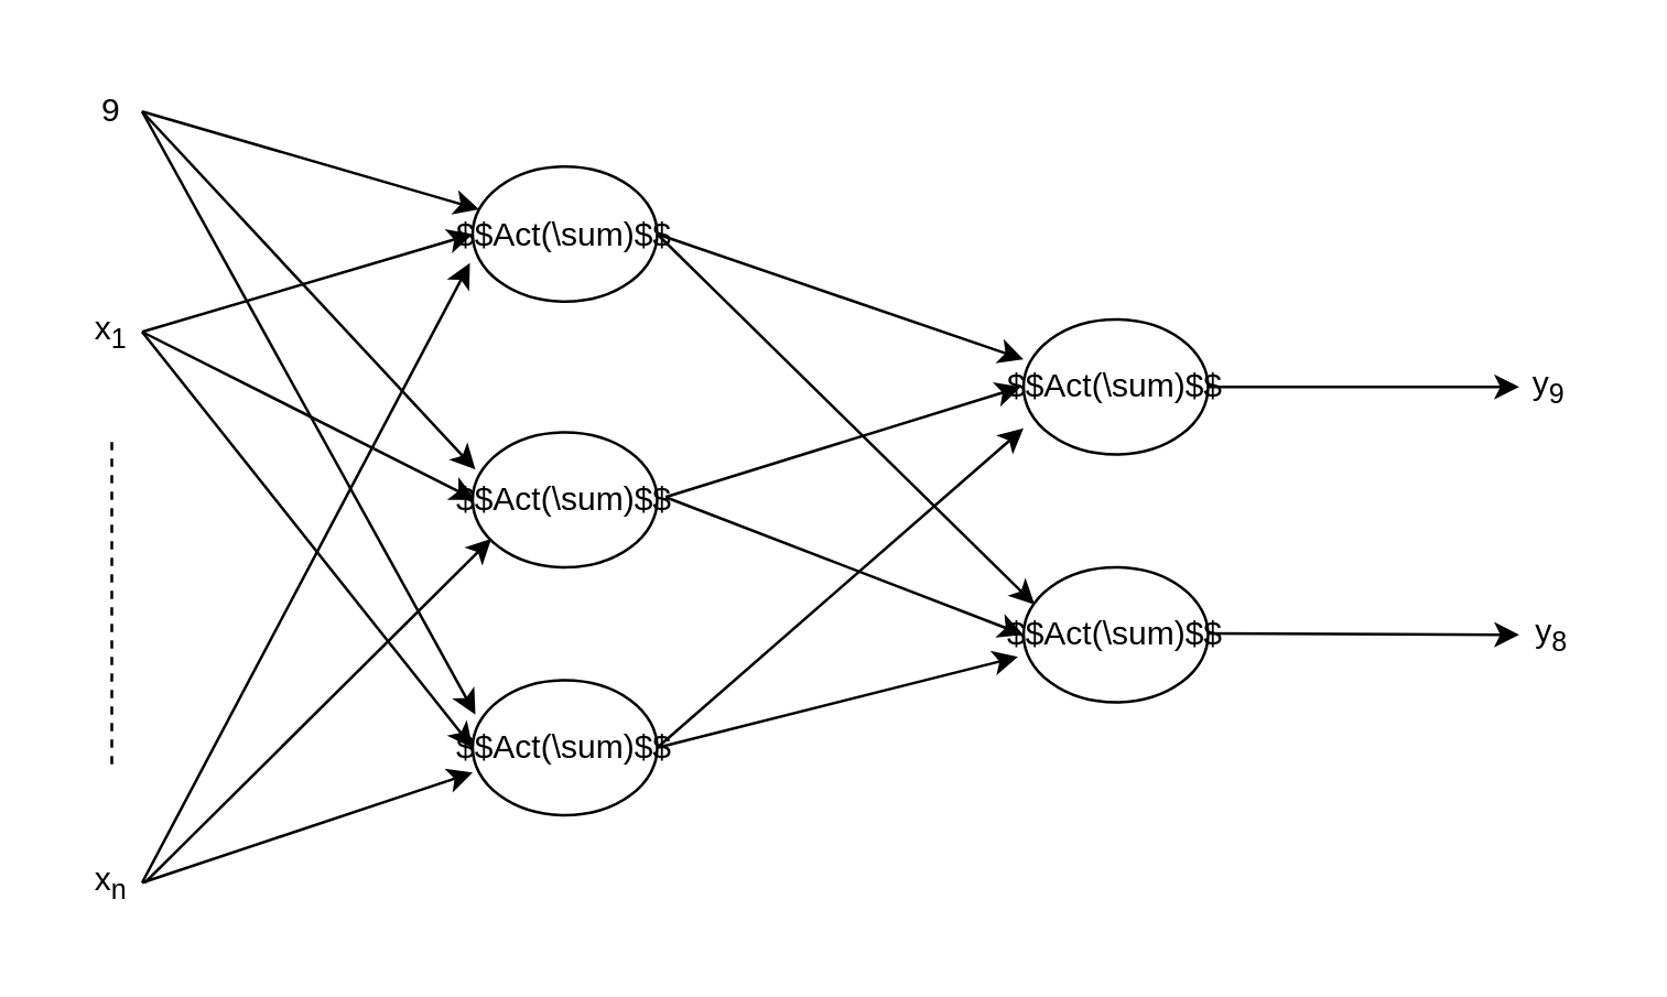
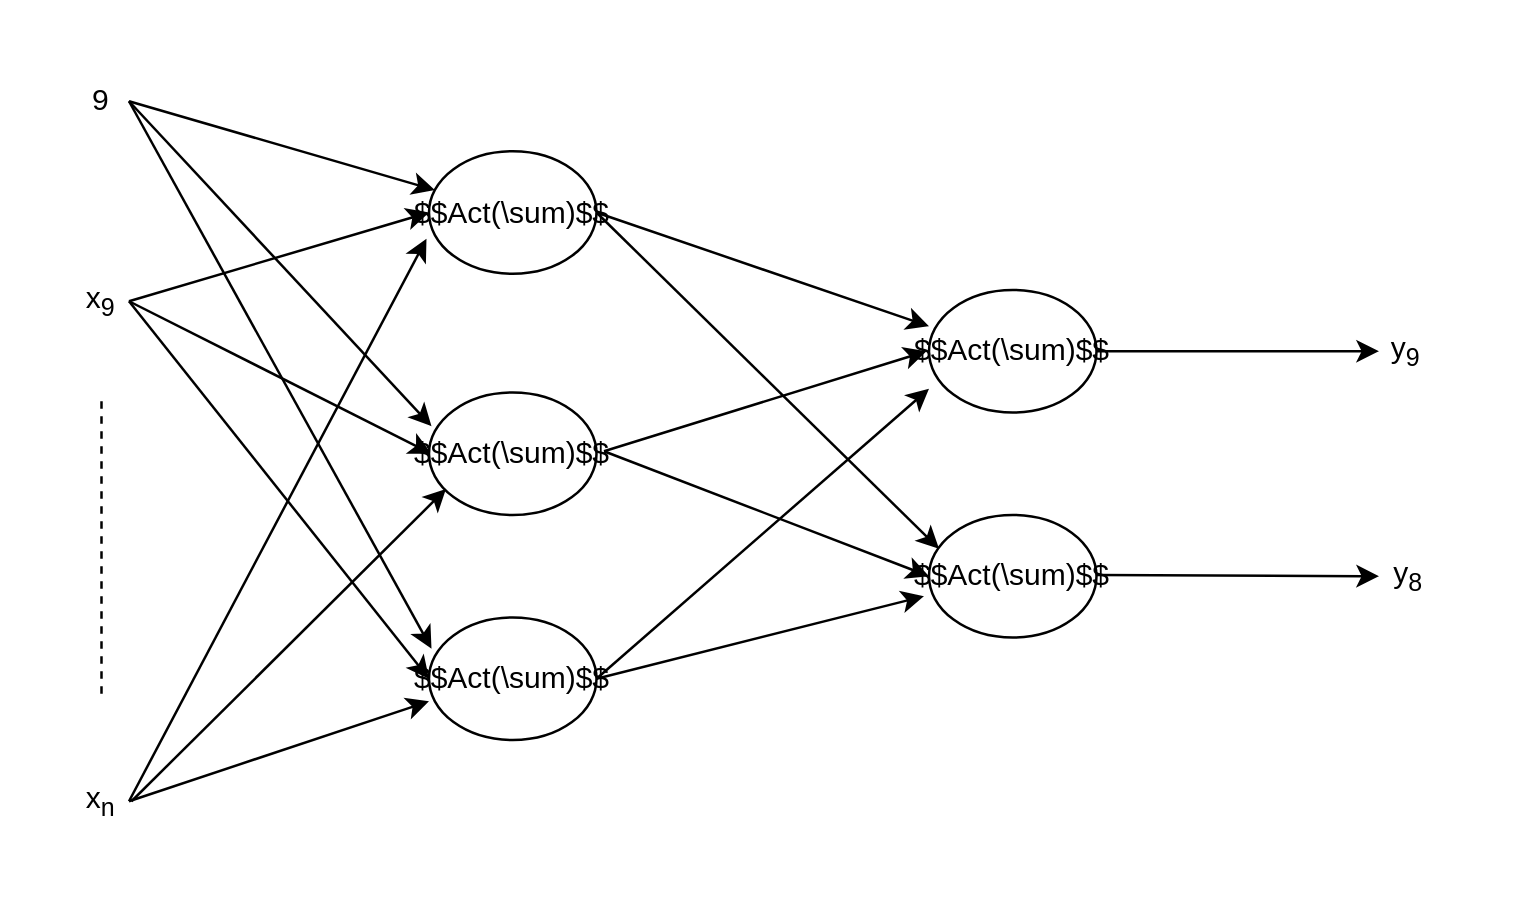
- <mxCell id="3" value="x&lt;sub&gt;1&lt;/sub&gt;" style="text;html=1;strokeColor=none;fillColor=none;align=center;verticalAlign=middle;whiteSpace=wrap;rounded=0;" parent="1" vertex="1"><mxGeometry x="20" y="100" width="40" height="40" as="geometry" /></mxCell>
+ <mxCell id="3" value="x&lt;sub&gt;9&lt;/sub&gt;" style="text;html=1;strokeColor=none;fillColor=none;align=center;verticalAlign=middle;whiteSpace=wrap;rounded=0;" parent="1" vertex="1"><mxGeometry x="20" y="100" width="40" height="40" as="geometry" /></mxCell>
